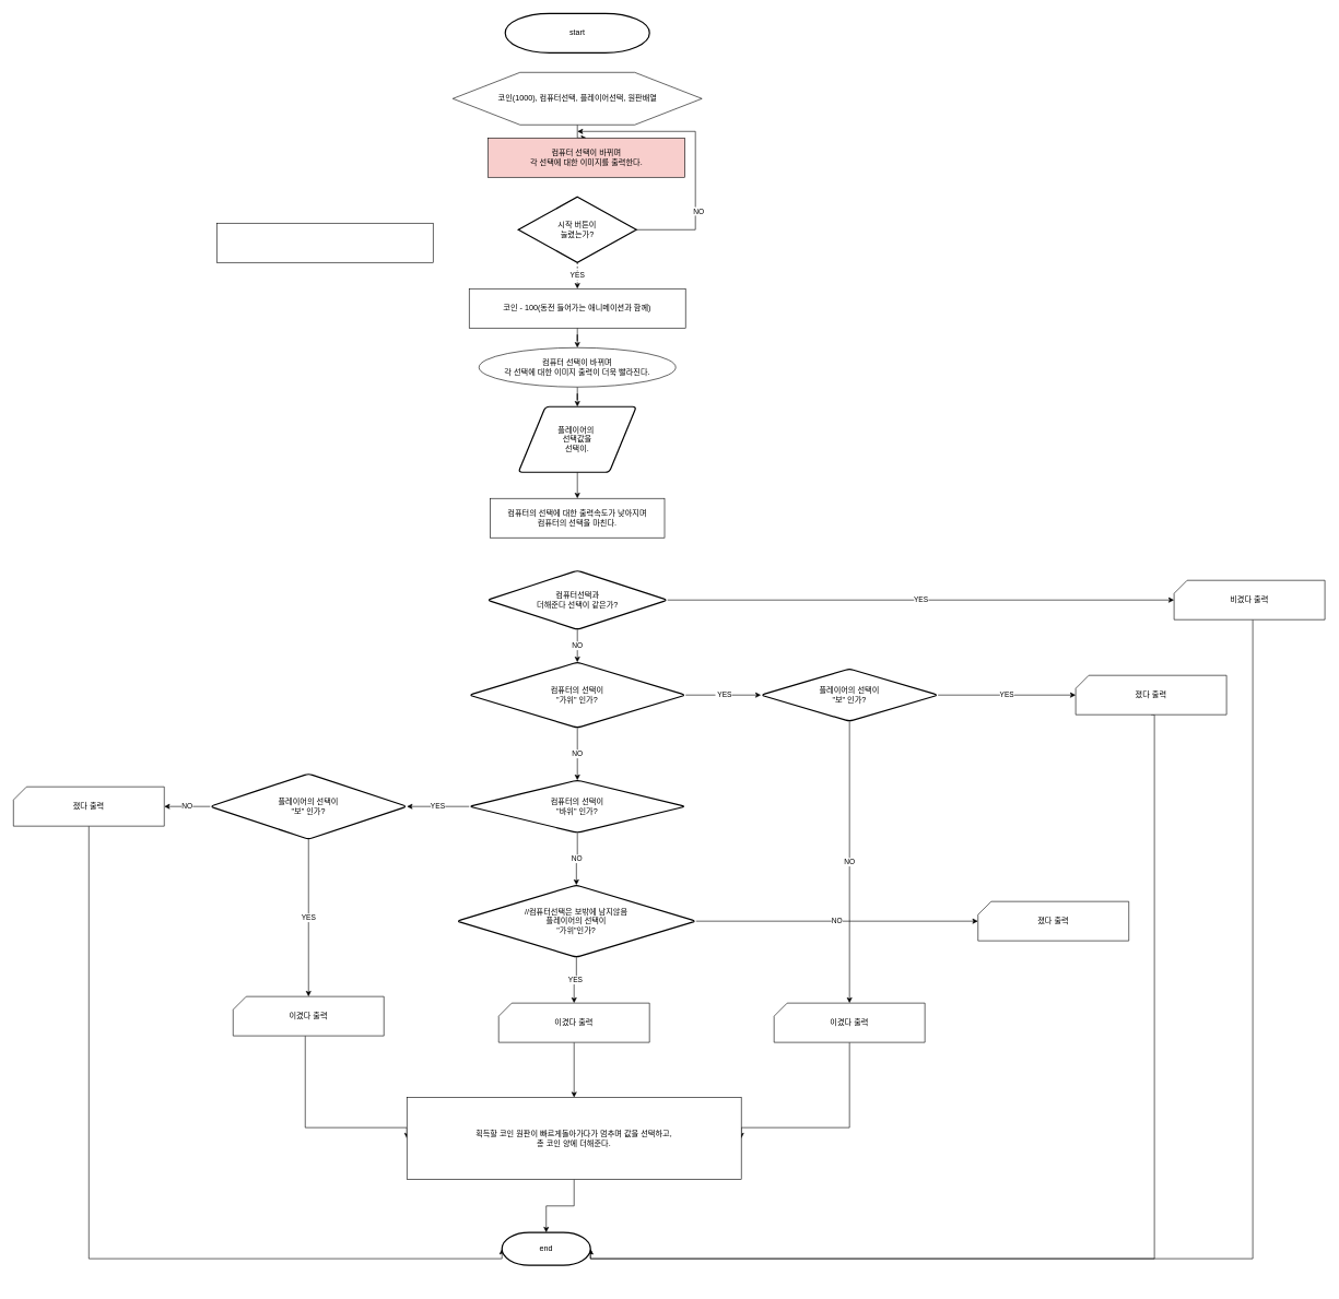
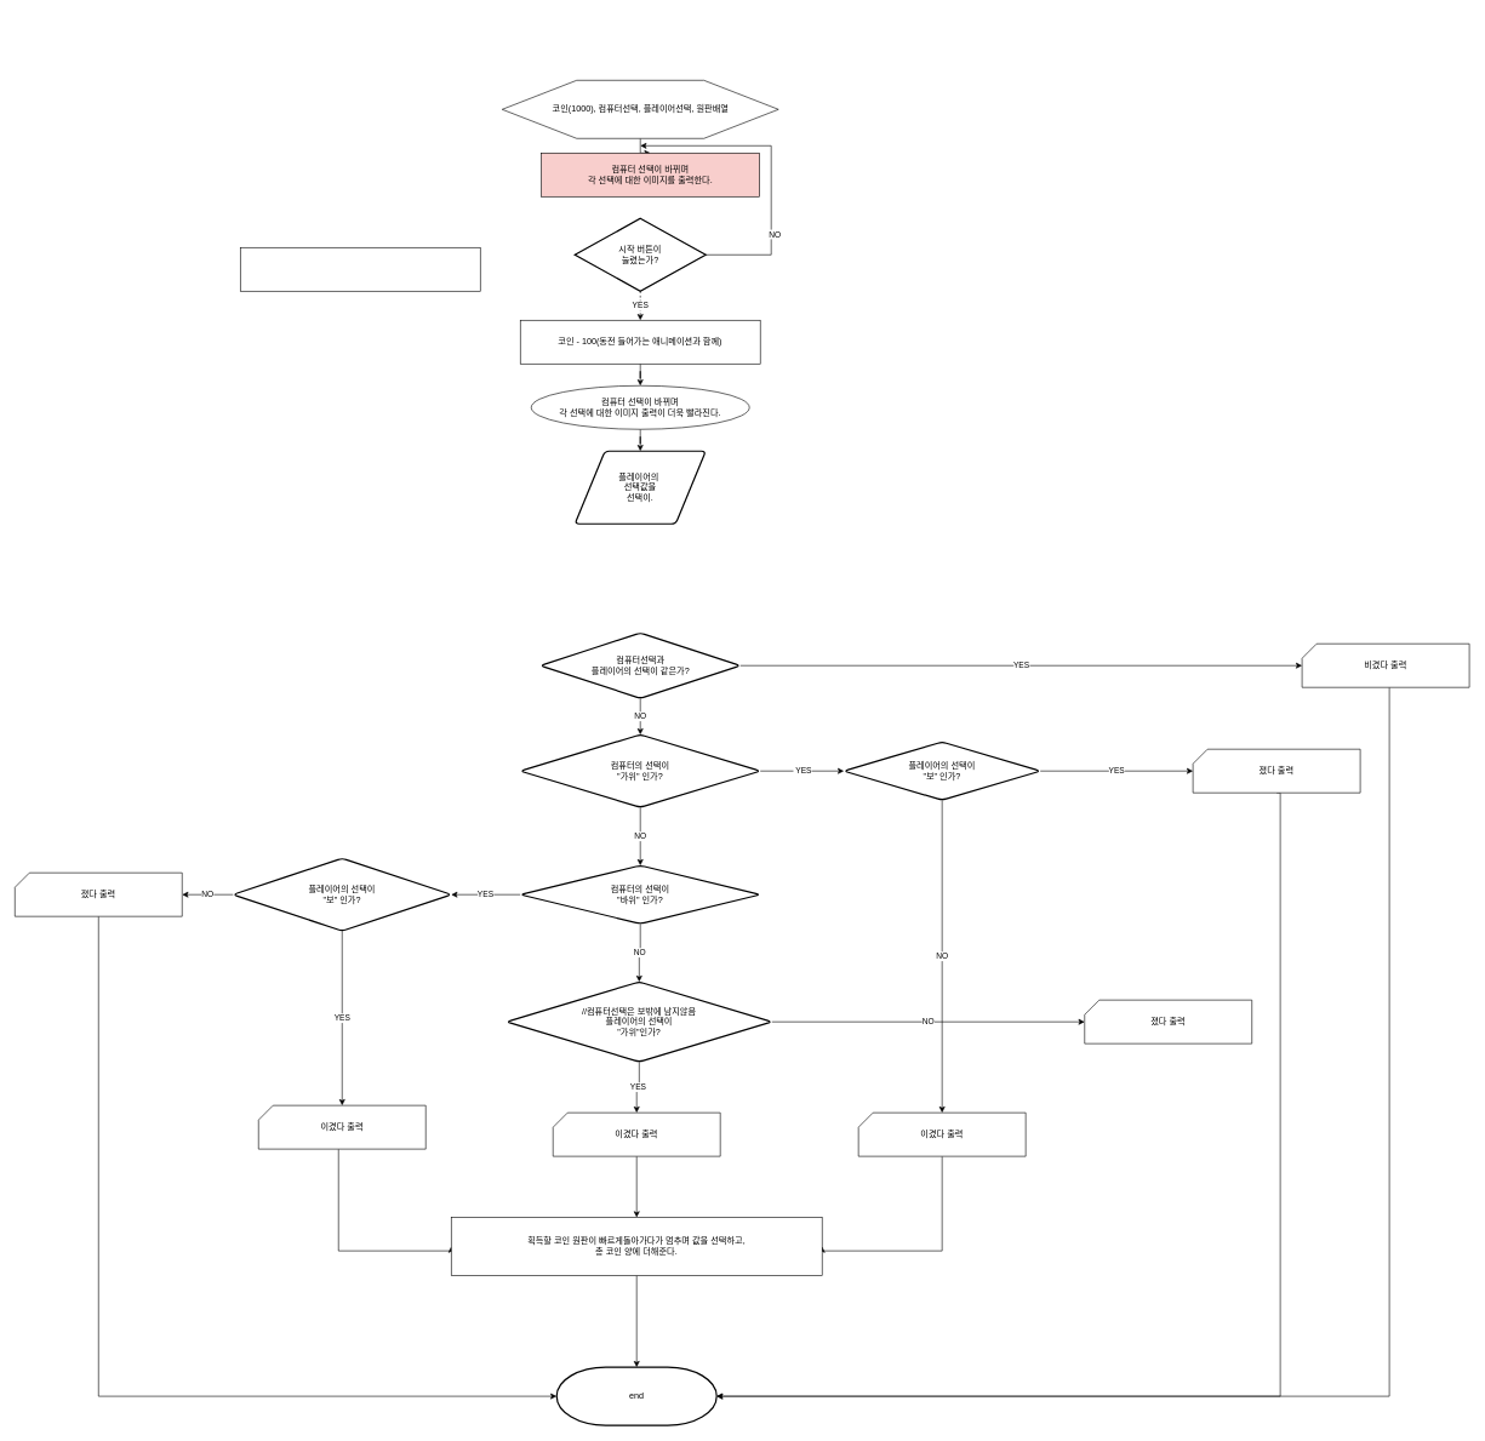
- <mxCell id="2" value="start" style="strokeWidth=2;html=1;shape=mxgraph.flowchart.terminator;whiteSpace=wrap;" parent="1" vertex="1"><mxGeometry x="770" y="20" width="220" height="60" as="geometry" /></mxCell>
- <mxCell id="14" value="" style="edgeStyle=orthogonalEdgeStyle;rounded=0;orthogonalLoop=1;jettySize=auto;html=1;" parent="1" source="15" target="19" edge="1"><mxGeometry relative="1" as="geometry" /></mxCell>
- <mxCell id="19" value="컴퓨터의 선택에 대한 출력속도가 낮아지며&lt;br&gt;컴퓨터의 선택을 마친다." style="rounded=0;whiteSpace=wrap;html=1;" parent="1" vertex="1"><mxGeometry x="747" y="760" width="266" height="60" as="geometry" /></mxCell>
- <mxCell id="18" value="컴퓨터선택과&lt;br&gt;더해준다 선택이 같은가?" style="rhombus;whiteSpace=wrap;html=1;strokeWidth=2;rounded=1;arcSize=12;" parent="1" vertex="1"><mxGeometry x="742.5" y="870" width="275" height="90" as="geometry" /></mxCell>
+ <mxCell id="18" value="컴퓨터선택과&lt;br&gt;플레이어의 선택이 같은가?" style="rhombus;whiteSpace=wrap;html=1;strokeWidth=2;rounded=1;arcSize=12;" parent="1" vertex="1"><mxGeometry x="742.5" y="870" width="275" height="90" as="geometry" /></mxCell>
- <mxCell id="49" value="획득할 코인 원판이 빠르게돌아가다가 멈추며 값을 선택하고,&lt;br&gt;총 코인 양에 더해준다." style="rounded=0;whiteSpace=wrap;html=1;" parent="1" vertex="1"><mxGeometry x="620" y="1674" width="510" height="125" as="geometry" /></mxCell>
+ <mxCell id="49" value="획득할 코인 원판이 빠르게돌아가다가 멈추며 값을 선택하고,&lt;br&gt;총 코인 양에 더해준다." style="rounded=0;whiteSpace=wrap;html=1;" parent="1" vertex="1"><mxGeometry x="620" y="1674" width="510" height="80" as="geometry" /></mxCell>
- <mxCell id="50" value="end" style="strokeWidth=2;html=1;shape=mxgraph.flowchart.terminator;whiteSpace=wrap;" parent="1" vertex="1"><mxGeometry x="765" y="1880" width="135" height="50" as="geometry" /></mxCell>
+ <mxCell id="50" value="end" style="strokeWidth=2;html=1;shape=mxgraph.flowchart.terminator;whiteSpace=wrap;" parent="1" vertex="1"><mxGeometry x="765" y="1880" width="220" height="80" as="geometry" /></mxCell>
